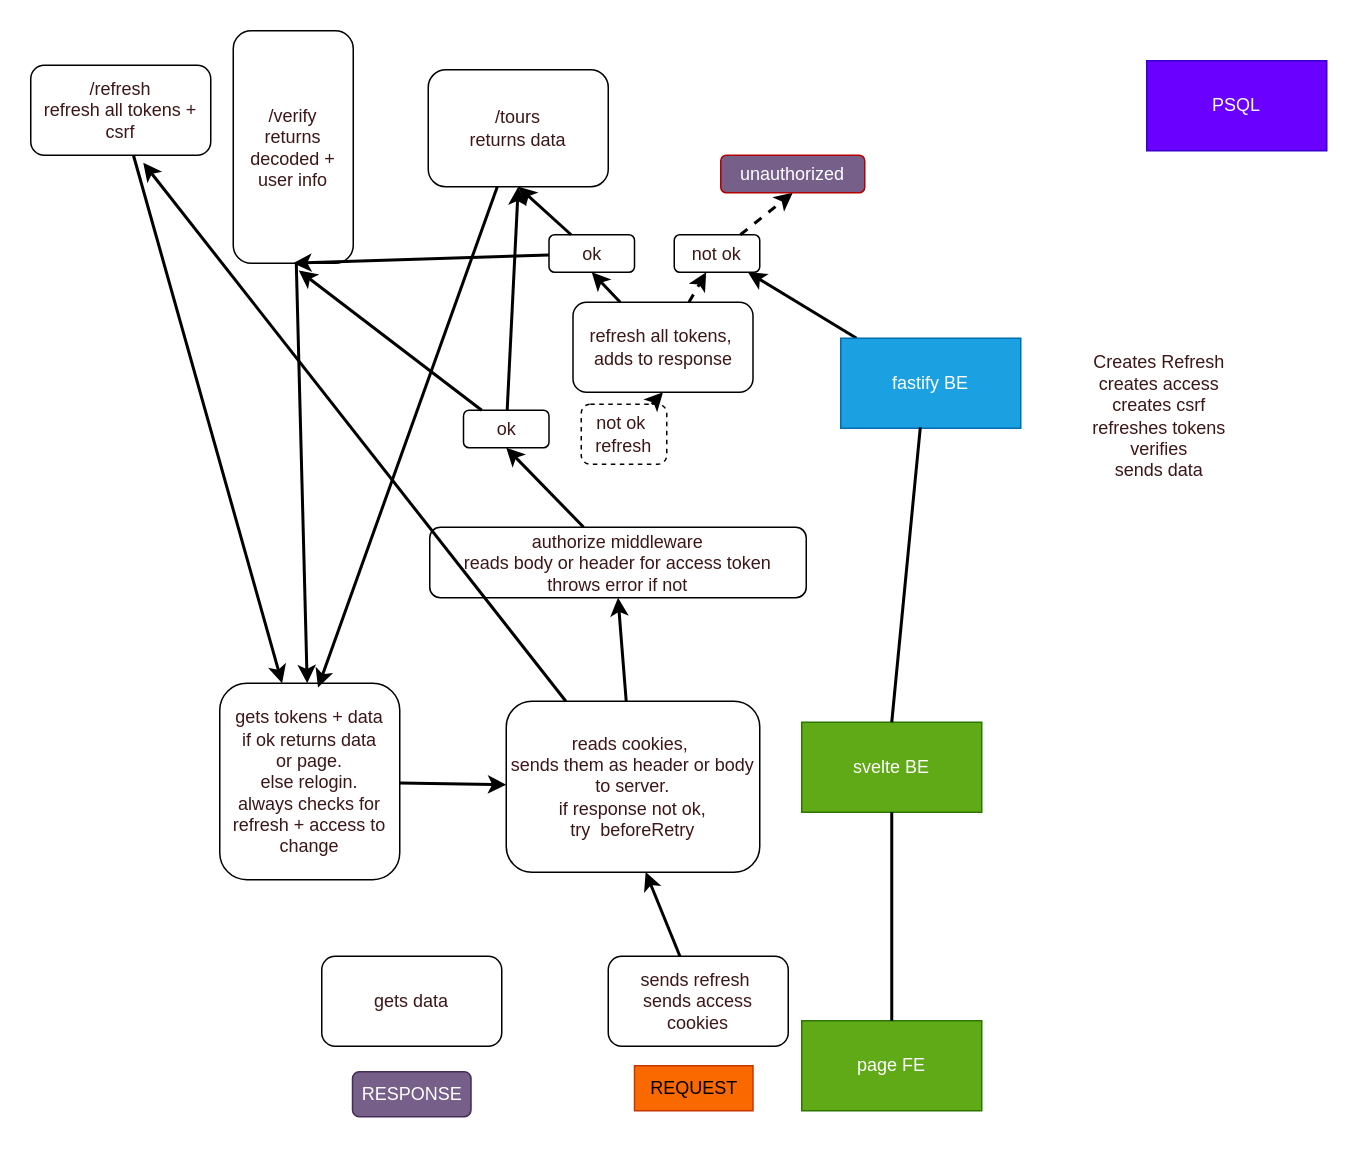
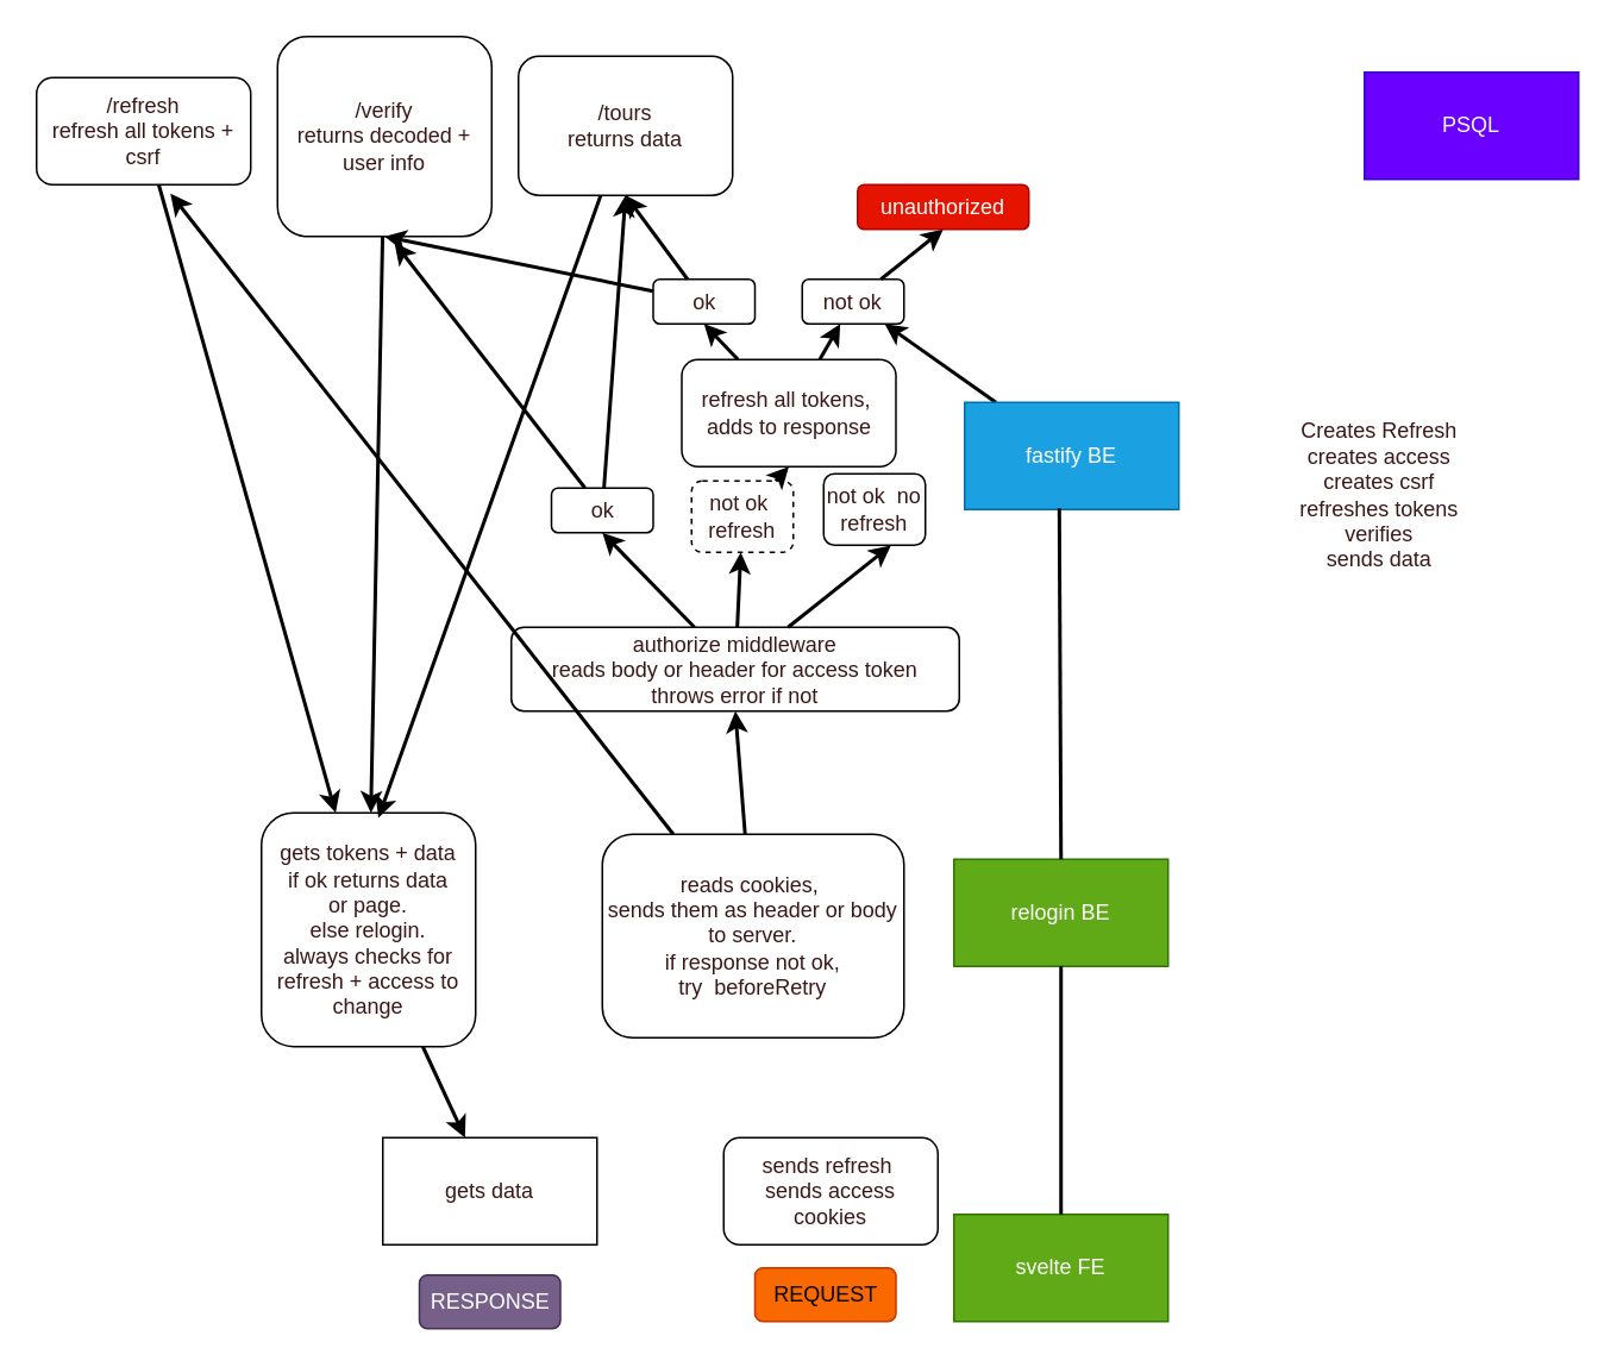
- <mxCell id="15" value="/tours&lt;br&gt;returns data&lt;br&gt;" style="rounded=1;whiteSpace=wrap;html=1;fontColor=#3b1717;labelBackgroundColor=none;fillColor=none;" vertex="1" parent="1"><mxGeometry x="285" y="46" width="120" height="78" as="geometry" /></mxCell>
+ <mxCell id="15" value="/tours&lt;br&gt;returns data&lt;br&gt;" style="rounded=1;whiteSpace=wrap;html=1;fontColor=#3b1717;labelBackgroundColor=none;fillColor=none;" vertex="1" parent="1"><mxGeometry x="290" y="31" width="120" height="78" as="geometry" /></mxCell>
- <mxCell id="13" value="/verify&lt;br&gt;returns decoded + user info" style="rounded=1;whiteSpace=wrap;html=1;fontColor=#3b1717;labelBackgroundColor=none;fillColor=none;" vertex="1" parent="1"><mxGeometry x="155" y="20" width="80" height="155" as="geometry" /></mxCell>
+ <mxCell id="13" value="/verify&lt;br&gt;returns decoded + user info" style="rounded=1;whiteSpace=wrap;html=1;fontColor=#3b1717;labelBackgroundColor=none;fillColor=none;" vertex="1" parent="1"><mxGeometry x="155" y="20" width="120" height="112" as="geometry" /></mxCell>
- <mxCell id="41" value="unauthorized" style="rounded=1;whiteSpace=wrap;html=1;fontColor=#ffffff;labelBackgroundColor=none;fillColor=#76608a;strokeColor=#B20000;" vertex="1" parent="1"><mxGeometry x="480" y="103" width="96" height="25" as="geometry" /></mxCell>
+ <mxCell id="41" value="unauthorized" style="rounded=1;whiteSpace=wrap;html=1;fontColor=#ffffff;labelBackgroundColor=none;fillColor=#e51400;strokeColor=#B20000;" vertex="1" parent="1"><mxGeometry x="480" y="103" width="96" height="25" as="geometry" /></mxCell>
- <mxCell id="39" style="edgeStyle=none;html=1;entryX=0.5;entryY=1;entryDx=0;entryDy=0;strokeColor=#000000;strokeWidth=2;fontColor=#3b1717;dashed=1;" edge="1" parent="1" source="40" target="41"><mxGeometry relative="1" as="geometry" /></mxCell>
+ <mxCell id="39" style="edgeStyle=none;html=1;entryX=0.5;entryY=1;entryDx=0;entryDy=0;strokeColor=#000000;strokeWidth=2;fontColor=#3b1717;" edge="1" parent="1" source="40" target="41"><mxGeometry relative="1" as="geometry" /></mxCell>
- <mxCell id="17" style="edgeStyle=none;html=1;strokeColor=#000000;strokeWidth=2;fontColor=#3b1717;dashed=1;" edge="1" parent="1" source="18" target="40"><mxGeometry relative="1" as="geometry" /></mxCell>
+ <mxCell id="17" style="edgeStyle=none;html=1;strokeColor=#000000;strokeWidth=2;fontColor=#3b1717;" edge="1" parent="1" source="18" target="40"><mxGeometry relative="1" as="geometry" /></mxCell>
- <mxCell id="5" value="fastify BE" style="rounded=0;whiteSpace=wrap;html=1;fillColor=#1ba1e2;fontColor=#ffffff;strokeColor=#006EAF;" vertex="1" parent="1"><mxGeometry x="560" y="225" width="120" height="60" as="geometry" /></mxCell>
+ <mxCell id="5" value="fastify BE" style="rounded=0;whiteSpace=wrap;html=1;fillColor=#1ba1e2;fontColor=#ffffff;strokeColor=#006EAF;" vertex="1" parent="1"><mxGeometry x="540" y="225" width="120" height="60" as="geometry" /></mxCell>
+ <mxCell id="44" value="not ok&amp;nbsp; no refresh" style="rounded=1;whiteSpace=wrap;html=1;fontColor=#3b1717;labelBackgroundColor=none;fillColor=none;" vertex="1" parent="1"><mxGeometry x="461" y="265" width="57" height="40" as="geometry" /></mxCell>
+ <mxCell id="34" style="edgeStyle=none;html=1;entryX=0.661;entryY=1.004;entryDx=0;entryDy=0;entryPerimeter=0;strokeColor=#000000;strokeWidth=2;fontColor=#3b1717;" edge="1" parent="1" source="35" target="44"><mxGeometry relative="1" as="geometry" /></mxCell>
+ <mxCell id="26" style="edgeStyle=none;html=1;strokeColor=#000000;strokeWidth=2;fontColor=#3b1717;" edge="1" parent="1" source="35" target="31"><mxGeometry relative="1" as="geometry" /></mxCell>
- <mxCell id="3" value="svelte BE" style="rounded=0;whiteSpace=wrap;html=1;fillColor=#60a917;fontColor=#ffffff;strokeColor=#2D7600;" vertex="1" parent="1"><mxGeometry x="534" y="481" width="120" height="60" as="geometry" /></mxCell>
+ <mxCell id="3" value="relogin BE" style="rounded=0;whiteSpace=wrap;html=1;fillColor=#60a917;fontColor=#ffffff;strokeColor=#2D7600;" vertex="1" parent="1"><mxGeometry x="534" y="481" width="120" height="60" as="geometry" /></mxCell>
- <mxCell id="22" style="edgeStyle=none;html=1;strokeColor=#000000;strokeWidth=2;fontColor=#3b1717;" edge="1" parent="1" source="23" target="21"><mxGeometry relative="1" as="geometry" /></mxCell>
+ <mxCell id="22" style="edgeStyle=none;html=1;strokeColor=#000000;strokeWidth=2;fontColor=#3b1717;" edge="1" parent="1" source="23" target="24"><mxGeometry relative="1" as="geometry" /></mxCell>
- <mxCell id="10" style="edgeStyle=none;html=1;entryX=0.55;entryY=0.999;entryDx=0;entryDy=0;entryPerimeter=0;strokeColor=#000000;strokeWidth=2;fontColor=#3b1717;" edge="1" parent="1" source="11" target="21"><mxGeometry relative="1" as="geometry" /></mxCell>
- <mxCell id="24" value="gets data" style="rounded=1;whiteSpace=wrap;html=1;fontColor=#3b1717;labelBackgroundColor=none;fillColor=none;" vertex="1" parent="1"><mxGeometry x="214" y="637" width="120" height="60" as="geometry" /></mxCell>
+ <mxCell id="24" value="gets data" style="whiteSpace=wrap;html=1;fontColor=#3b1717;labelBackgroundColor=none;fillColor=none;rounded=0;" vertex="1" parent="1"><mxGeometry x="214" y="637" width="120" height="60" as="geometry" /></mxCell>
- <mxCell id="2" value="page FE" style="rounded=0;whiteSpace=wrap;html=1;fillColor=#60a917;fontColor=#ffffff;strokeColor=#2D7600;" vertex="1" parent="1"><mxGeometry x="534" y="680" width="120" height="60" as="geometry" /></mxCell>
+ <mxCell id="2" value="svelte FE" style="rounded=0;whiteSpace=wrap;html=1;fillColor=#60a917;fontColor=#ffffff;strokeColor=#2D7600;" vertex="1" parent="1"><mxGeometry x="534" y="680" width="120" height="60" as="geometry" /></mxCell>
- <mxCell id="32" value="REQUEST" style="whiteSpace=wrap;html=1;fontColor=#000000;labelBackgroundColor=none;fillColor=#fa6800;strokeColor=#C73500;rounded=0;" vertex="1" parent="1"><mxGeometry x="422.5" y="710" width="79" height="30" as="geometry" /></mxCell>
+ <mxCell id="32" value="REQUEST" style="rounded=1;whiteSpace=wrap;html=1;fontColor=#000000;labelBackgroundColor=none;fillColor=#fa6800;strokeColor=#C73500;" vertex="1" parent="1"><mxGeometry x="422.5" y="710" width="79" height="30" as="geometry" /></mxCell>
